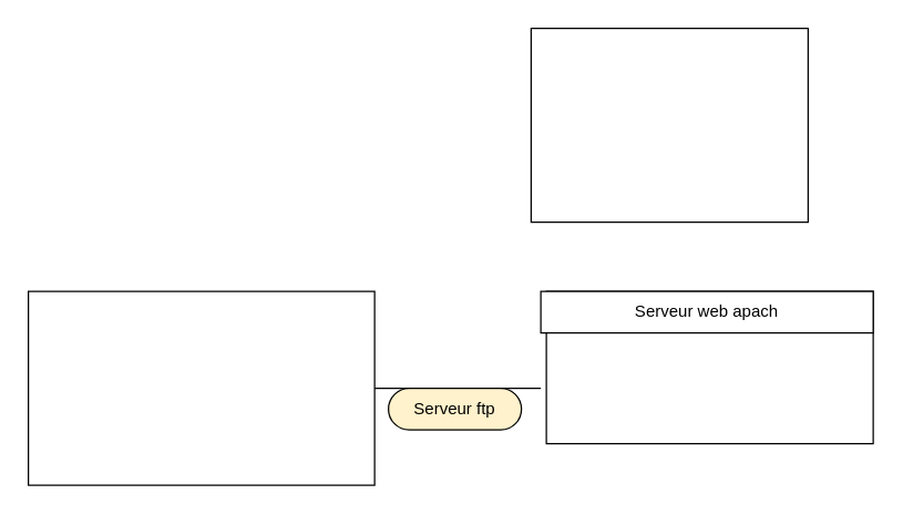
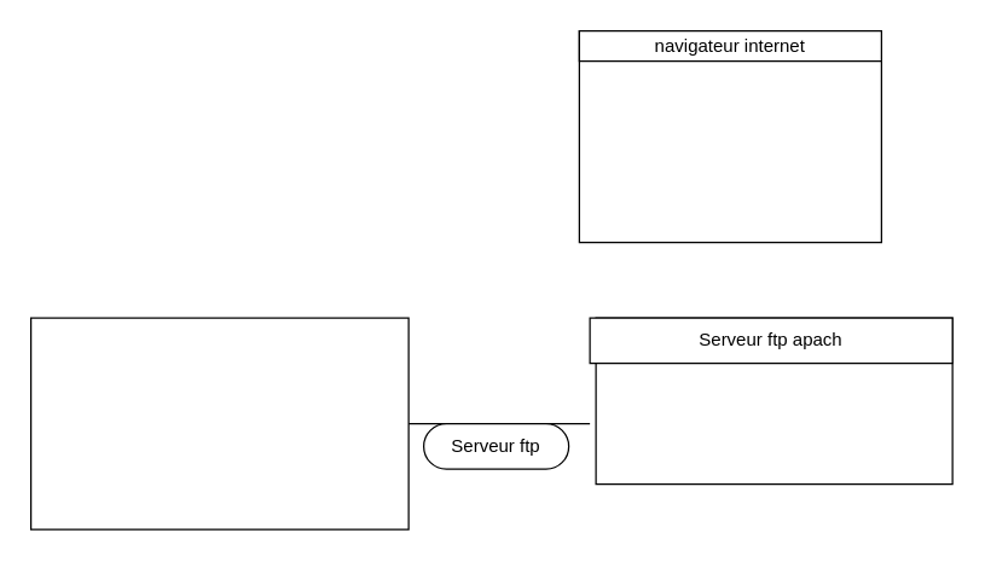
+ <mxCell id="3" value="navigateur internet" style="rounded=0;whiteSpace=wrap;html=1;" vertex="1" parent="1"><mxGeometry x="383" y="20" width="200" height="20" as="geometry" /></mxCell>
- <mxCell id="5" value="Serveur web apach" style="rounded=0;whiteSpace=wrap;html=1;" vertex="1" parent="1"><mxGeometry x="390" y="210" width="240" height="30" as="geometry" /></mxCell>
+ <mxCell id="5" value="Serveur ftp apach" style="rounded=0;whiteSpace=wrap;html=1;" vertex="1" parent="1"><mxGeometry x="390" y="210" width="240" height="30" as="geometry" /></mxCell>
- <mxCell id="8" value="Serveur ftp" style="rounded=1;whiteSpace=wrap;html=1;arcSize=50;fillColor=#fff2cc;" vertex="1" parent="1"><mxGeometry x="280" y="280" width="96" height="30" as="geometry" /></mxCell>
+ <mxCell id="8" value="Serveur ftp" style="rounded=1;whiteSpace=wrap;html=1;arcSize=50;" vertex="1" parent="1"><mxGeometry x="280" y="280" width="96" height="30" as="geometry" /></mxCell>
